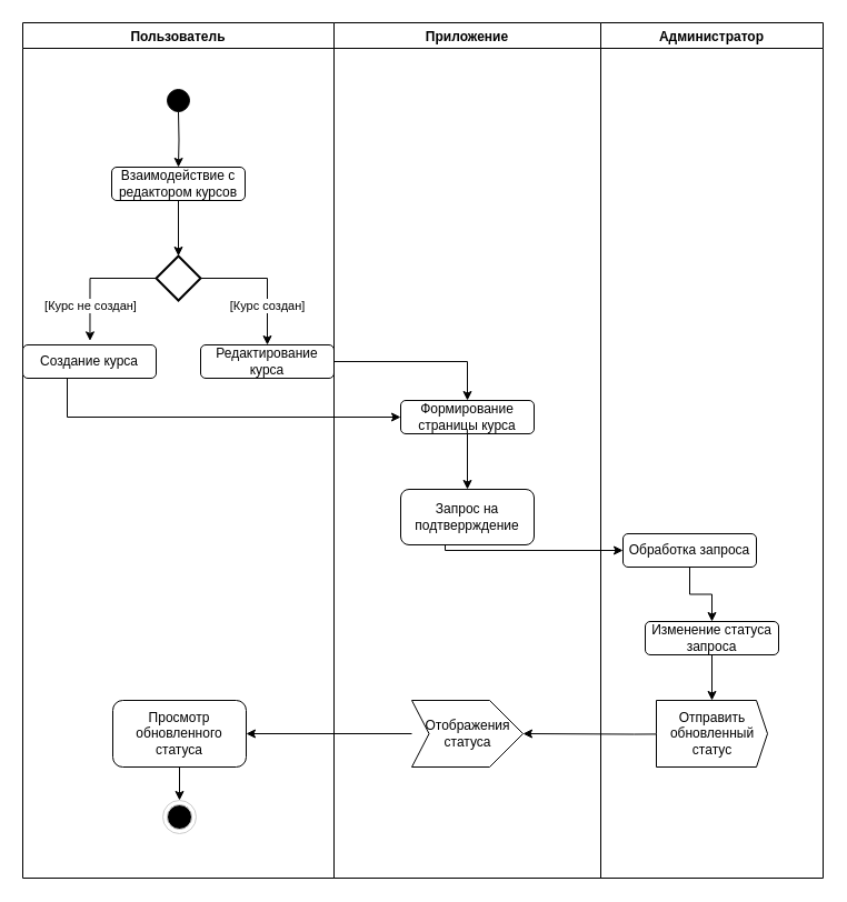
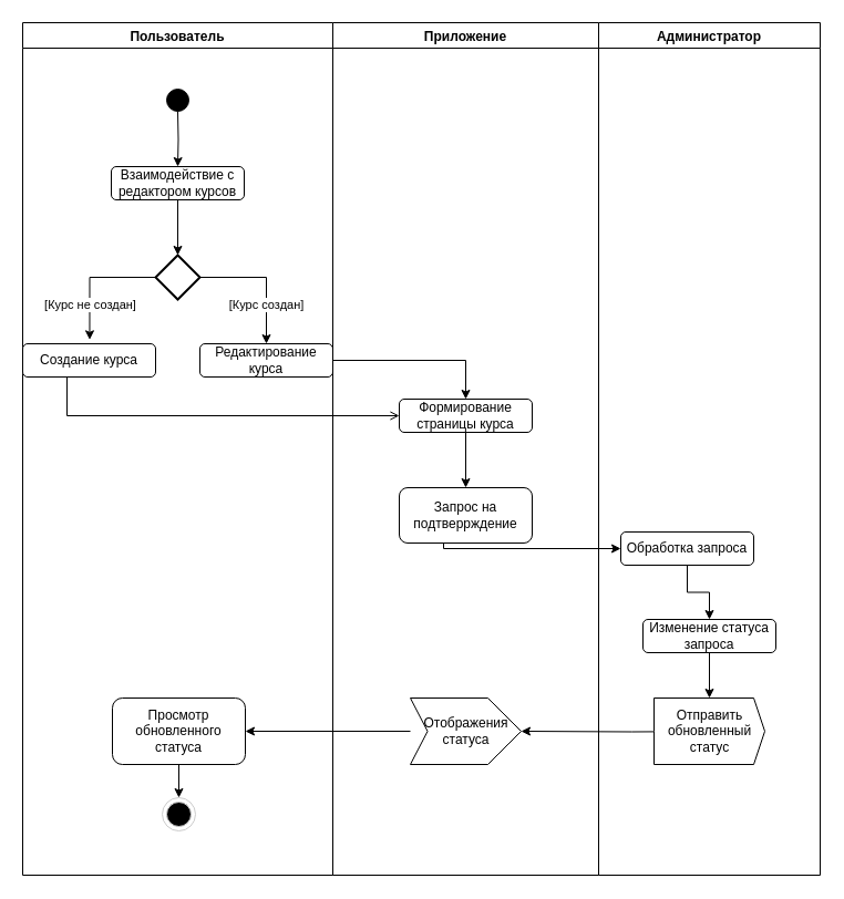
- <mxCell id="32" style="edgeStyle=orthogonalEdgeStyle;rounded=0;orthogonalLoop=1;jettySize=auto;html=1;entryX=0;entryY=0.5;entryDx=0;entryDy=0;" edge="1" parent="1" source="6" target="19"><mxGeometry relative="1" as="geometry"><Array as="points"><mxPoint x="60" y="375" /></Array></mxGeometry></mxCell>
+ <mxCell id="32" style="edgeStyle=orthogonalEdgeStyle;rounded=0;orthogonalLoop=1;jettySize=auto;html=1;entryX=0;entryY=0.5;entryDx=0;entryDy=0;endArrow=open;" edge="1" parent="1" source="6" target="19"><mxGeometry relative="1" as="geometry"><Array as="points"><mxPoint x="60" y="375" /></Array></mxGeometry></mxCell>
